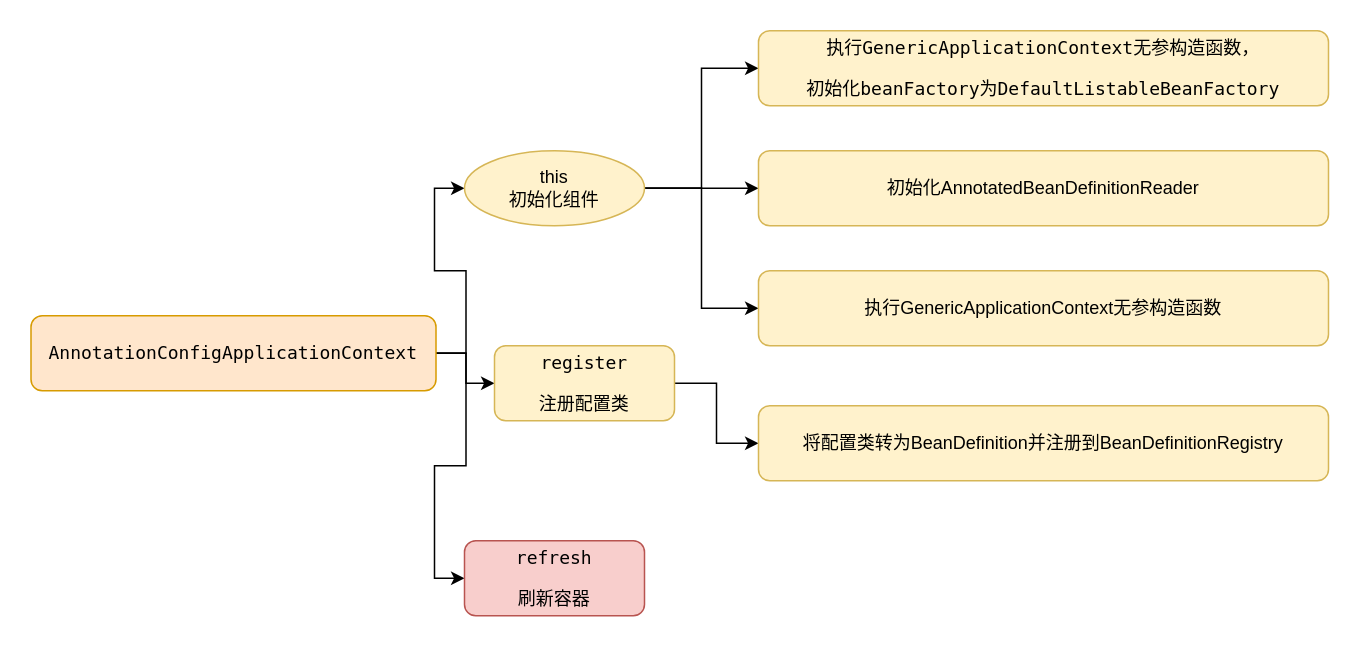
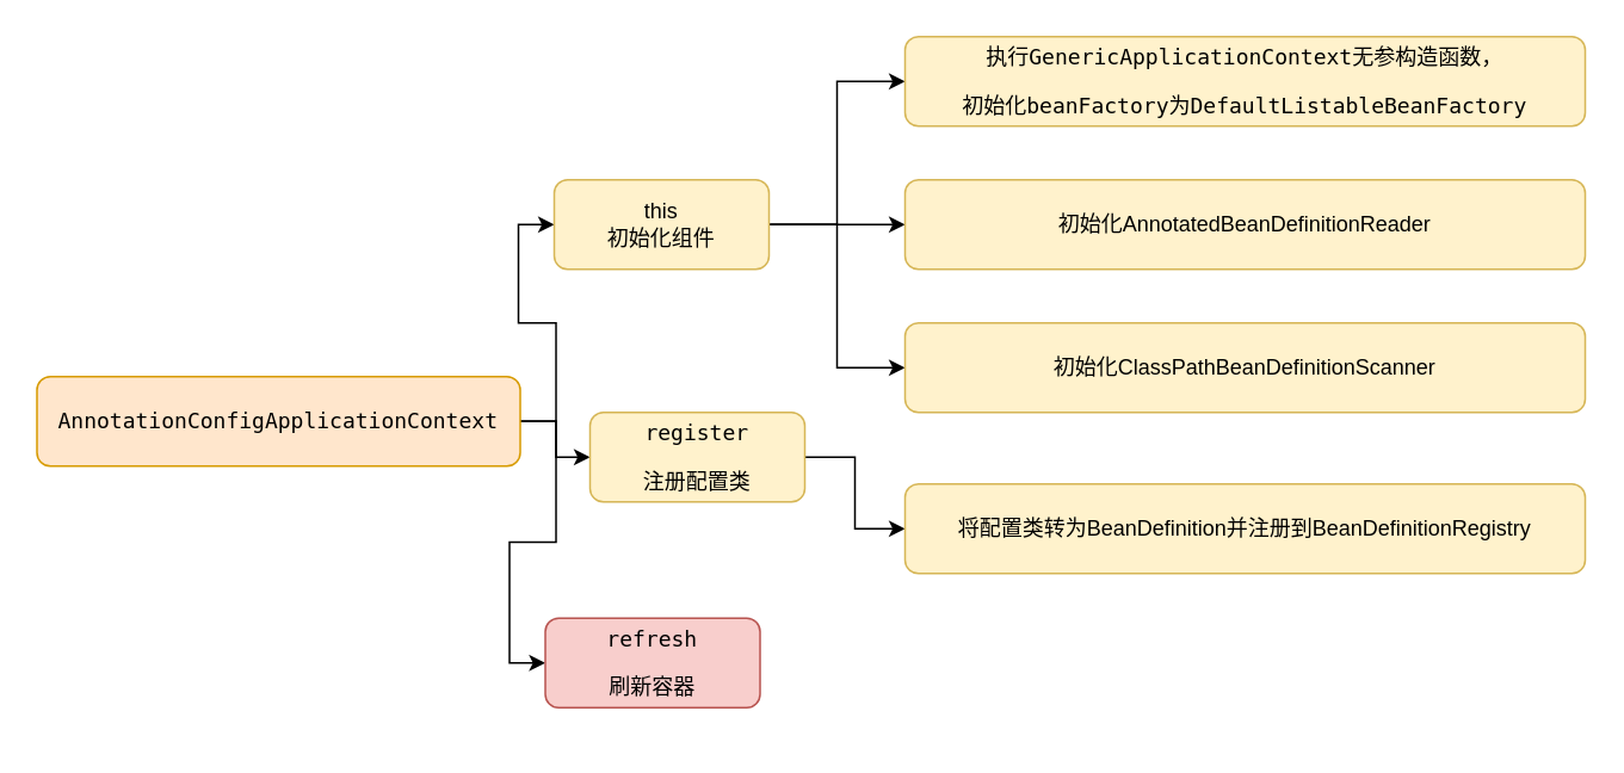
- <mxCell id="9" value="this&lt;br&gt;初始化组件" style="ellipse;whiteSpace=wrap;html=1;fillColor=#fff2cc;strokeColor=#d6b656;" vertex="1" parent="1"><mxGeometry x="309" y="100" width="120" height="50" as="geometry" /></mxCell>
+ <mxCell id="9" value="this&lt;br&gt;初始化组件" style="rounded=1;whiteSpace=wrap;html=1;fillColor=#fff2cc;strokeColor=#d6b656;" vertex="1" parent="1"><mxGeometry x="309" y="100" width="120" height="50" as="geometry" /></mxCell>
- <mxCell id="15" value="执行GenericApplicationContext无参构造函数" style="rounded=1;whiteSpace=wrap;html=1;fillColor=#fff2cc;strokeColor=#d6b656;" vertex="1" parent="1"><mxGeometry x="505" y="180" width="380" height="50" as="geometry" /></mxCell>
+ <mxCell id="15" value="初始化ClassPathBeanDefinitionScanner" style="rounded=1;whiteSpace=wrap;html=1;fillColor=#fff2cc;strokeColor=#d6b656;" vertex="1" parent="1"><mxGeometry x="505" y="180" width="380" height="50" as="geometry" /></mxCell>
- <mxCell id="12" value="&lt;pre&gt;&lt;pre&gt;refresh&lt;/pre&gt;&lt;pre&gt;刷新容器&lt;/pre&gt;&lt;/pre&gt;" style="rounded=1;whiteSpace=wrap;html=1;fillColor=#f8cecc;strokeColor=#b85450;" vertex="1" parent="1"><mxGeometry x="309" y="360" width="120" height="50" as="geometry" /></mxCell>
+ <mxCell id="12" value="&lt;pre&gt;&lt;pre&gt;refresh&lt;/pre&gt;&lt;pre&gt;刷新容器&lt;/pre&gt;&lt;/pre&gt;" style="rounded=1;whiteSpace=wrap;html=1;fillColor=#f8cecc;strokeColor=#b85450;" vertex="1" parent="1"><mxGeometry x="304" y="345" width="120" height="50" as="geometry" /></mxCell>
